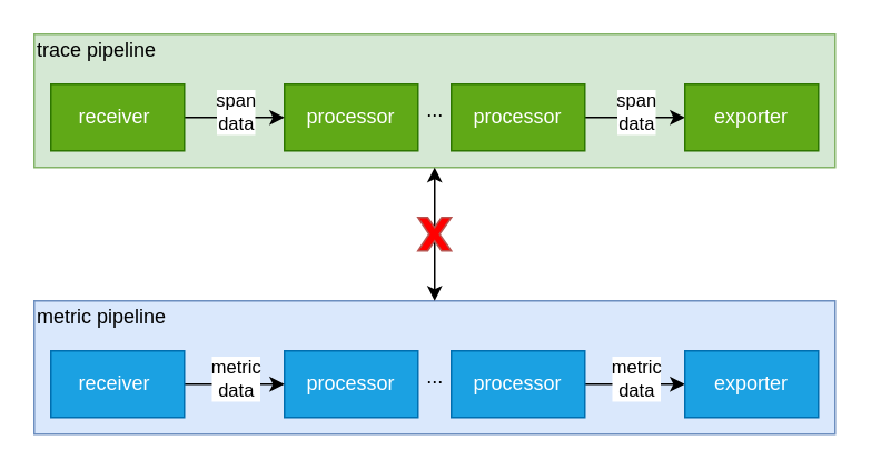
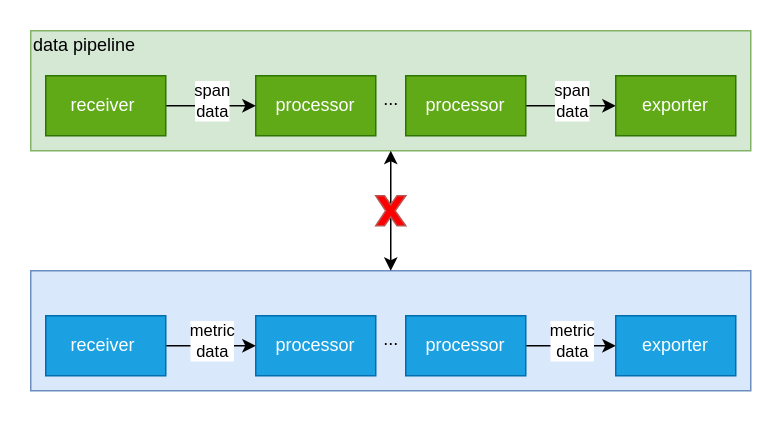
- <mxCell id="22" value="trace pipeline" style="text;html=1;strokeColor=none;fillColor=none;align=left;verticalAlign=middle;whiteSpace=wrap;rounded=0;" parent="1" vertex="1"><mxGeometry x="20" y="20" width="100" height="20" as="geometry" /></mxCell>
+ <mxCell id="22" value="data pipeline" style="text;html=1;strokeColor=none;fillColor=none;align=left;verticalAlign=middle;whiteSpace=wrap;rounded=0;" parent="1" vertex="1"><mxGeometry x="20" y="20" width="100" height="20" as="geometry" /></mxCell>
- <mxCell id="23" value="metric pipeline" style="text;html=1;strokeColor=none;fillColor=none;align=left;verticalAlign=middle;whiteSpace=wrap;rounded=0;" parent="1" vertex="1"><mxGeometry x="20" y="180" width="100" height="20" as="geometry" /></mxCell>
